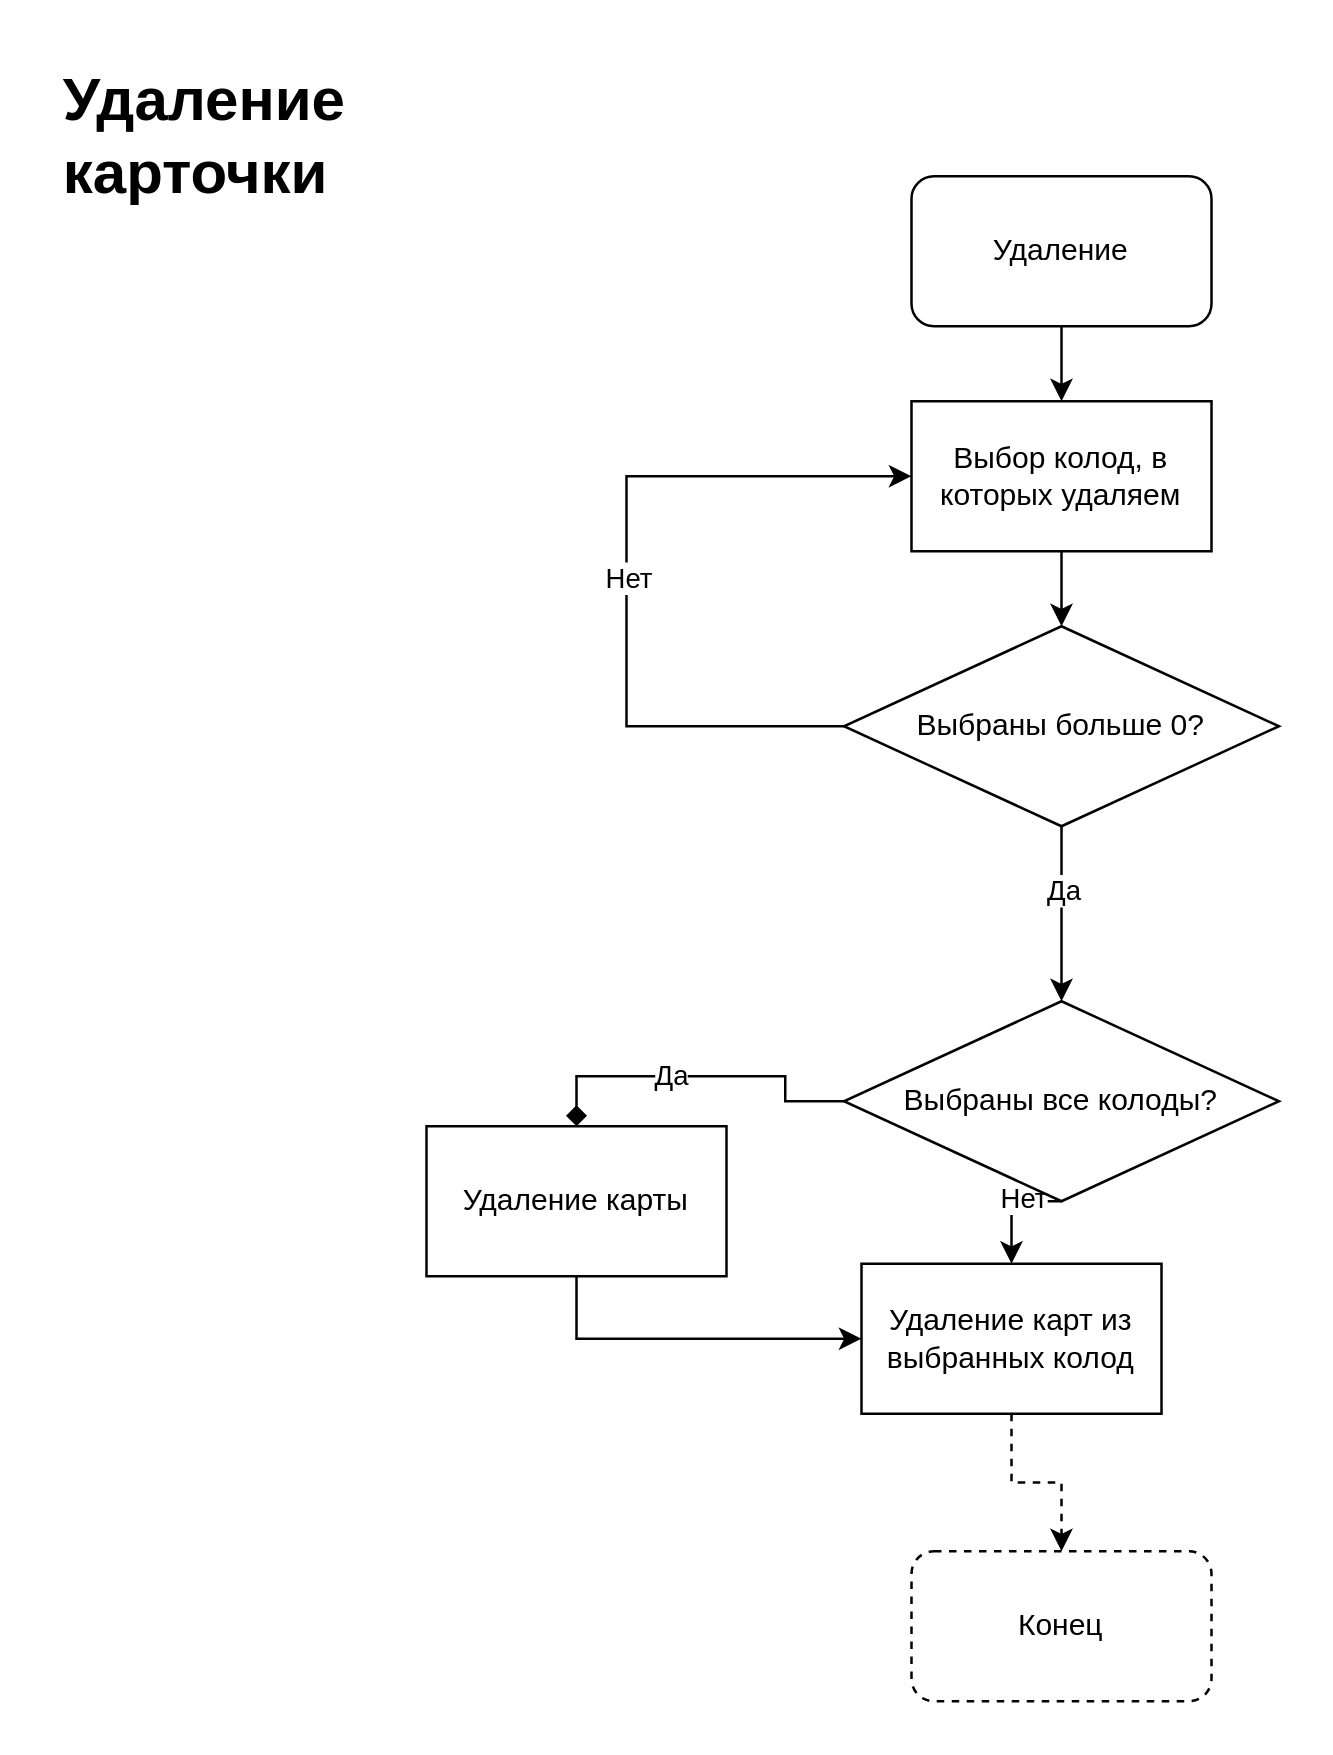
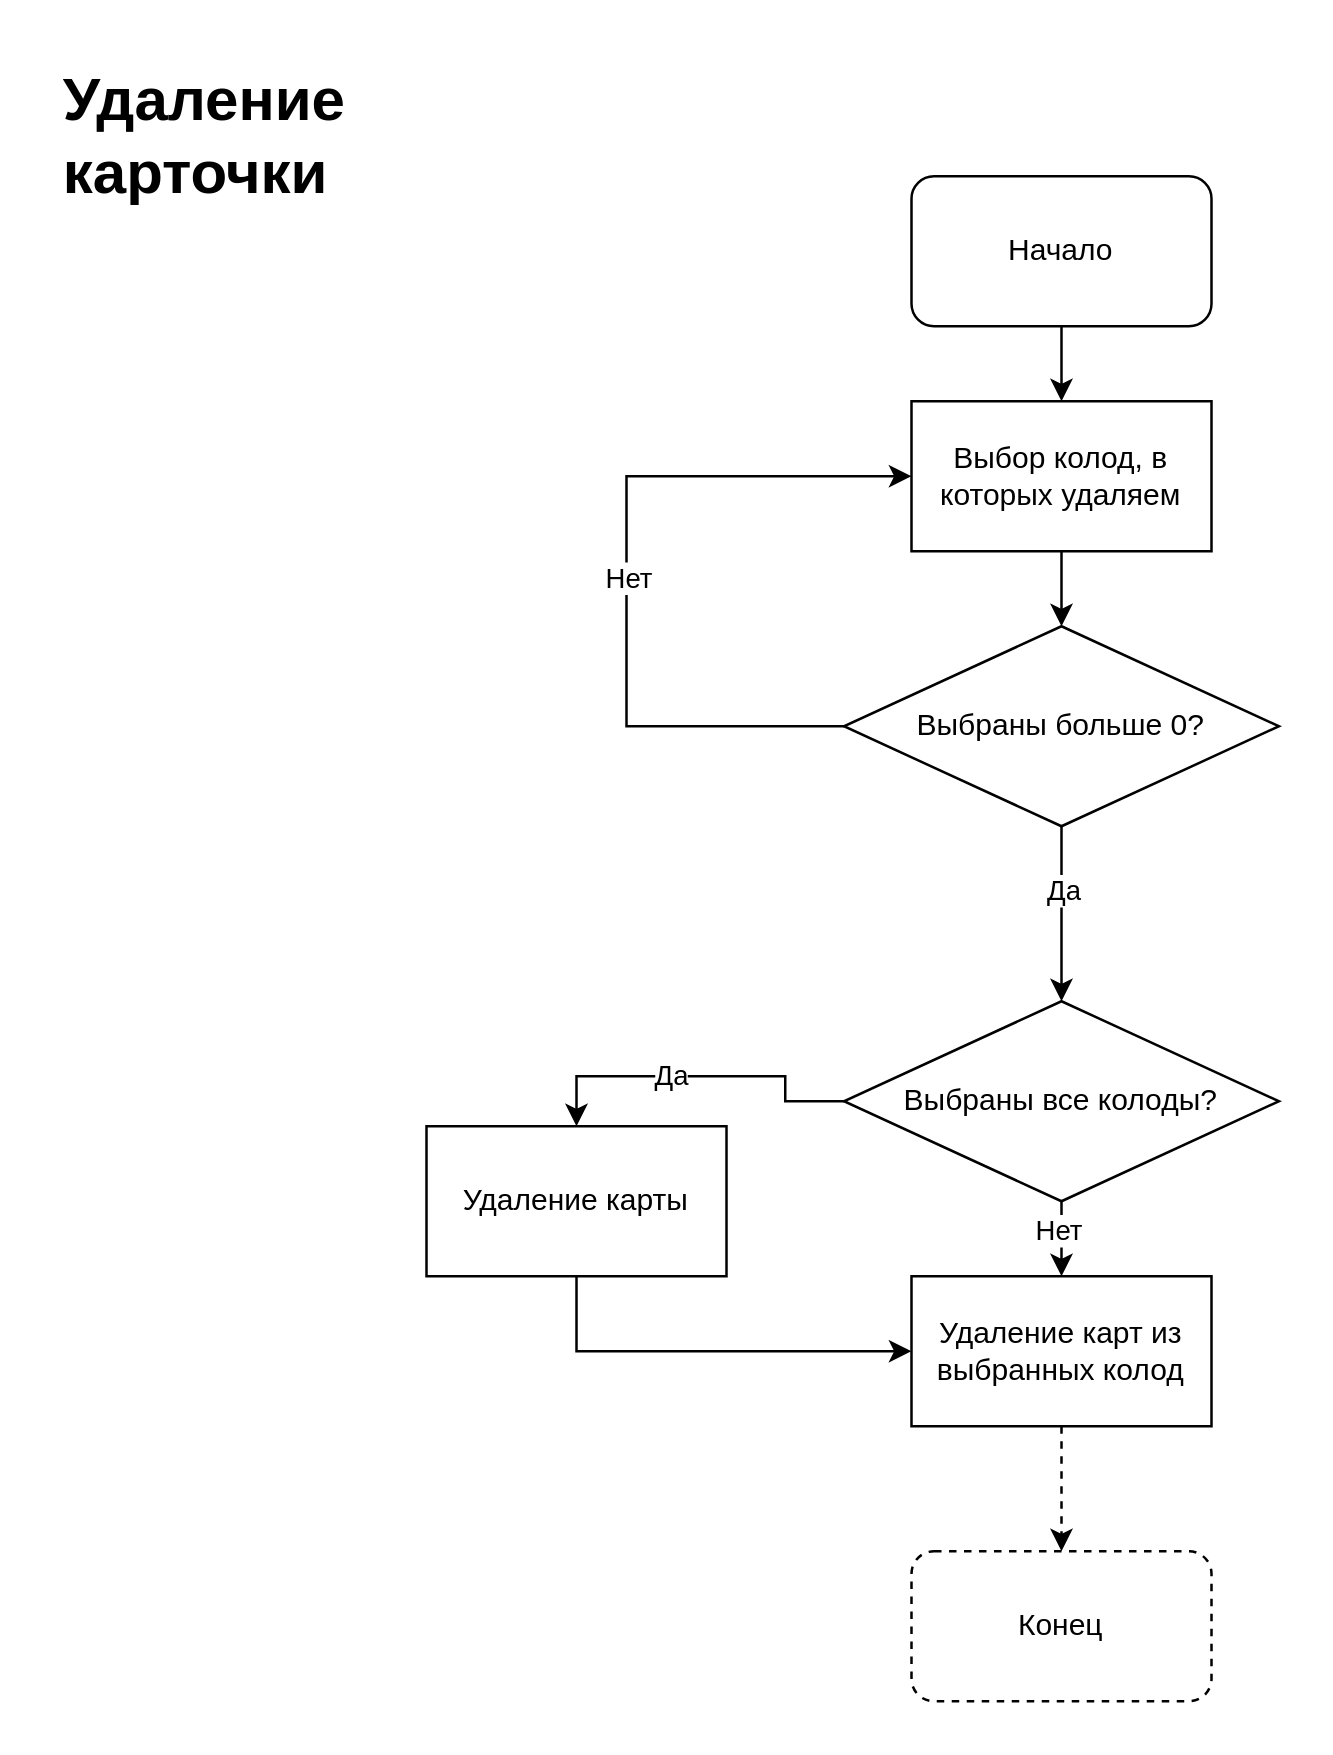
- <mxCell id="4" value="Удаление" style="rounded=1;whiteSpace=wrap;html=1;" parent="1" vertex="1"><mxGeometry x="364" y="70" width="120" height="60" as="geometry" /></mxCell>
+ <mxCell id="4" value="Начало" style="rounded=1;whiteSpace=wrap;html=1;" parent="1" vertex="1"><mxGeometry x="364" y="70" width="120" height="60" as="geometry" /></mxCell>
- <mxCell id="17" style="edgeStyle=orthogonalEdgeStyle;rounded=0;orthogonalLoop=1;jettySize=auto;html=1;exitX=0;exitY=0.5;exitDx=0;exitDy=0;entryX=0.5;entryY=0;entryDx=0;entryDy=0;endArrow=diamond;" edge="1" parent="1" source="19" target="21"><mxGeometry relative="1" as="geometry" /></mxCell>
+ <mxCell id="17" style="edgeStyle=orthogonalEdgeStyle;rounded=0;orthogonalLoop=1;jettySize=auto;html=1;exitX=0;exitY=0.5;exitDx=0;exitDy=0;entryX=0.5;entryY=0;entryDx=0;entryDy=0;" edge="1" parent="1" source="19" target="21"><mxGeometry relative="1" as="geometry" /></mxCell>
- <mxCell id="14" value="Удаление карт из выбранных колод" style="rounded=0;whiteSpace=wrap;html=1;" parent="1" vertex="1"><mxGeometry x="344" y="505" width="120" height="60" as="geometry" /></mxCell>
+ <mxCell id="14" value="Удаление карт из выбранных колод" style="rounded=0;whiteSpace=wrap;html=1;" parent="1" vertex="1"><mxGeometry x="364" y="510" width="120" height="60" as="geometry" /></mxCell>
